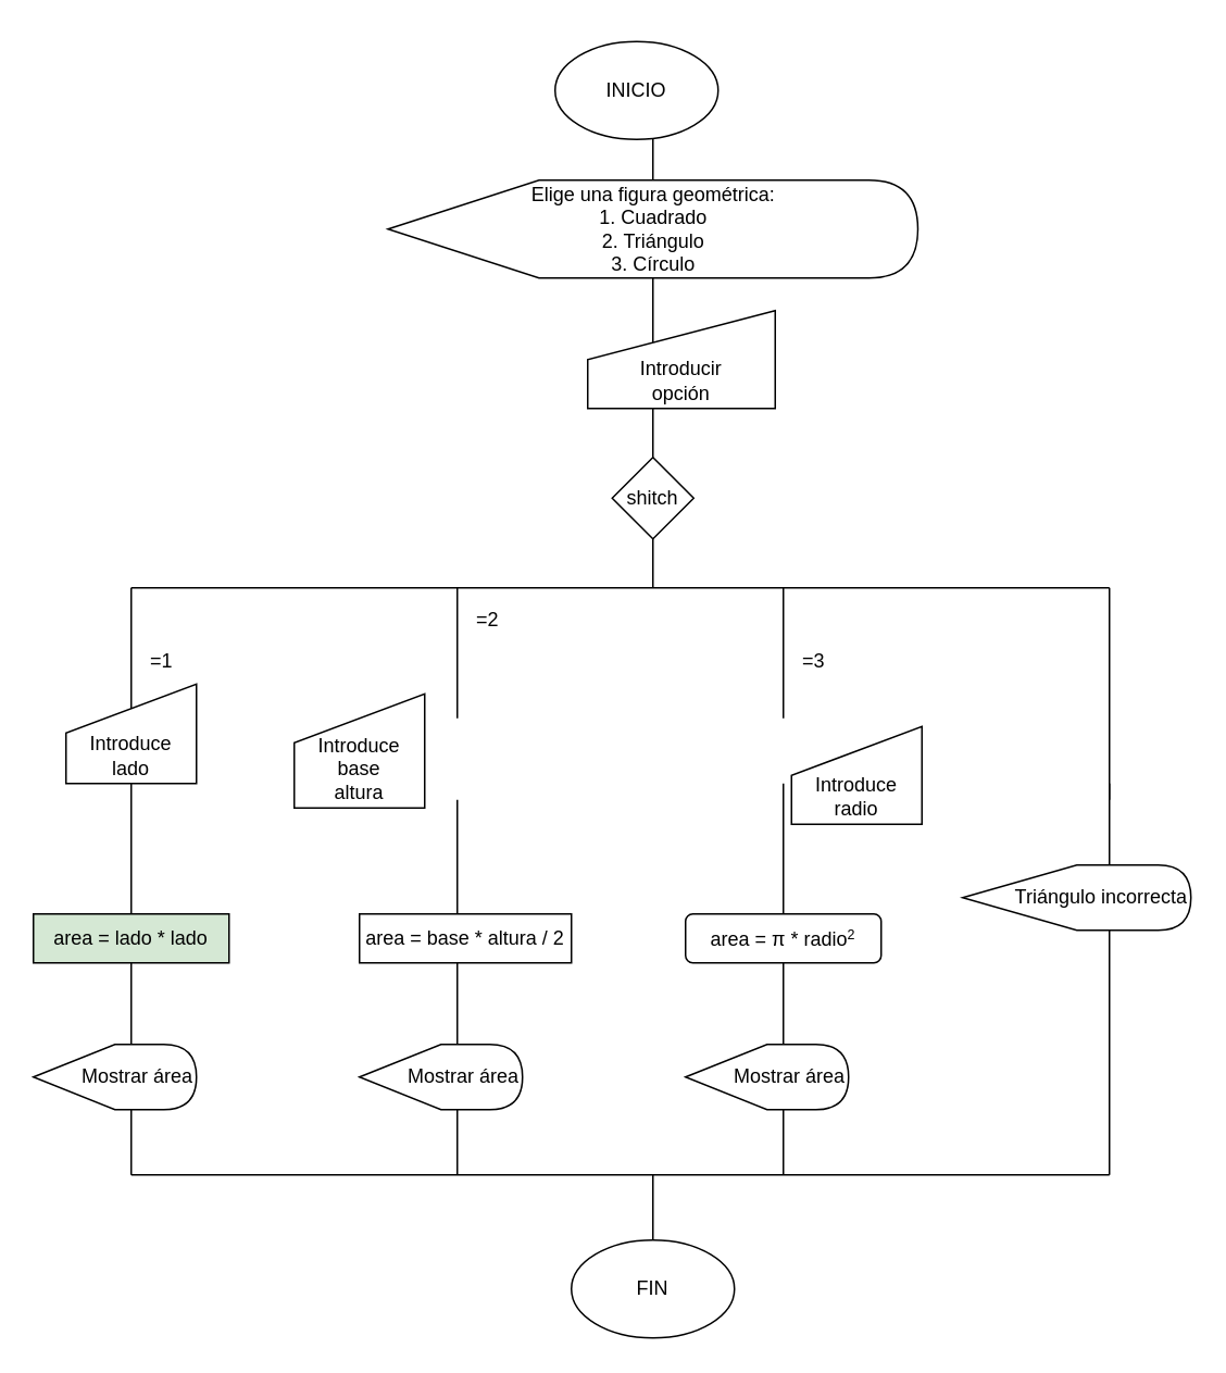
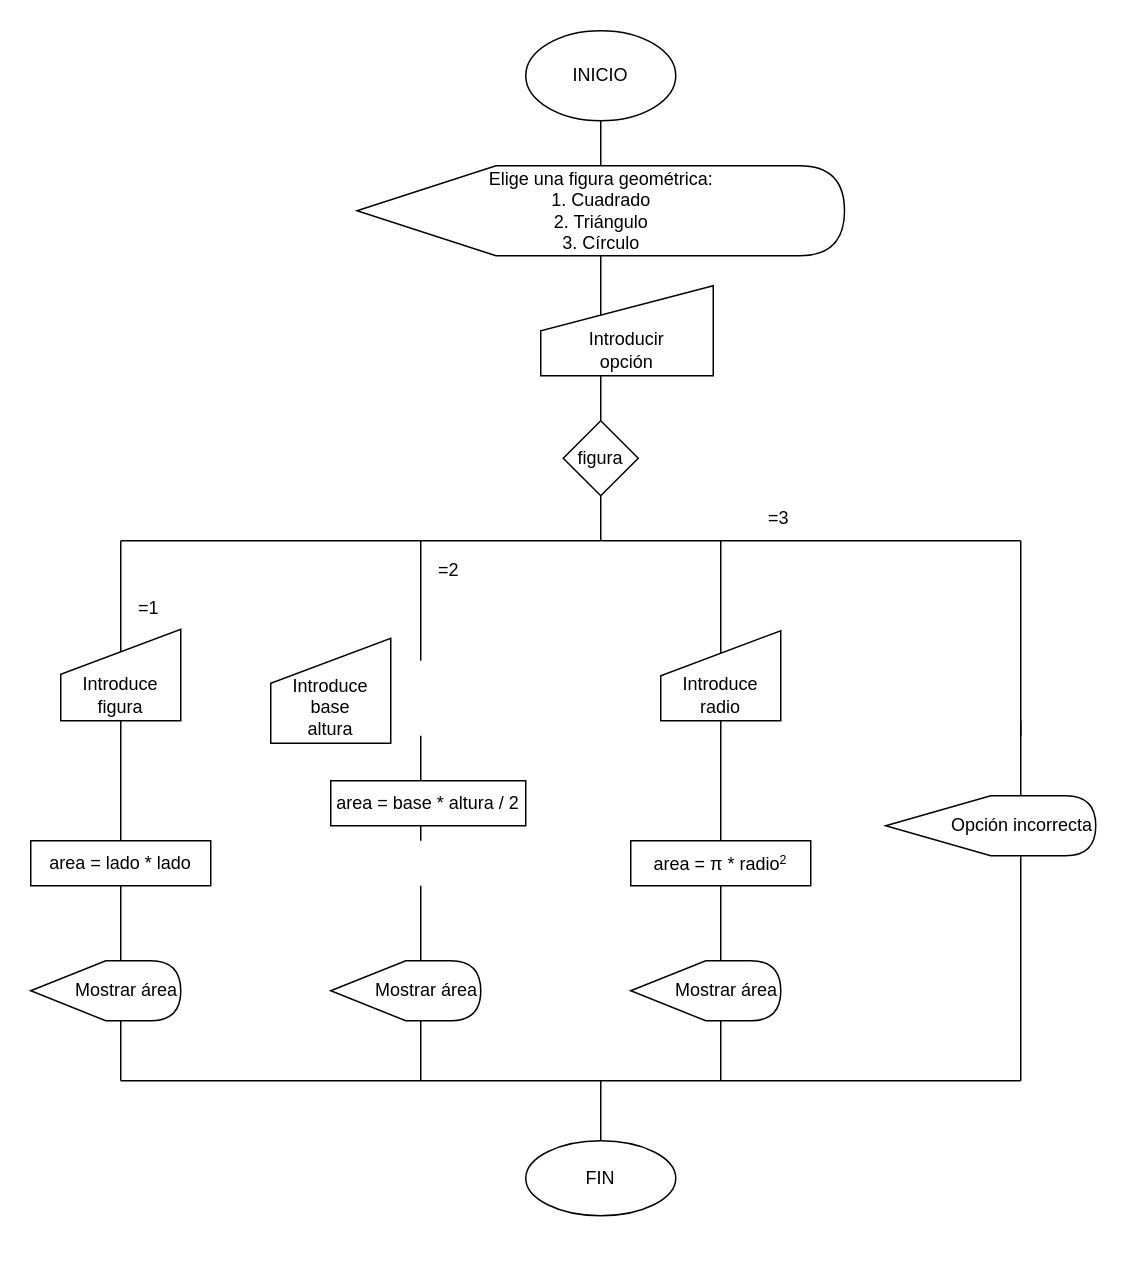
- <mxCell id="23" value="INICIO" style="strokeWidth=1;html=1;shape=mxgraph.flowchart.start_1;whiteSpace=wrap;rounded=0;" vertex="1" parent="2"><mxGeometry x="320" y="5" width="100" height="60" as="geometry" /></mxCell>
+ <mxCell id="23" value="INICIO" style="strokeWidth=1;html=1;shape=mxgraph.flowchart.start_1;whiteSpace=wrap;rounded=0;" vertex="1" parent="2"><mxGeometry x="330" width="100" height="60" as="geometry" /></mxCell>
- <mxCell id="6" value="shitch" style="strokeWidth=1;html=1;shape=mxgraph.flowchart.decision;whiteSpace=wrap;rounded=0;" vertex="1" parent="2"><mxGeometry x="355" y="260" width="50" height="50" as="geometry" /></mxCell>
+ <mxCell id="6" value="figura" style="strokeWidth=1;html=1;shape=mxgraph.flowchart.decision;whiteSpace=wrap;rounded=0;" vertex="1" parent="2"><mxGeometry x="355" y="260" width="50" height="50" as="geometry" /></mxCell>
- <mxCell id="15" value="=3" style="text;html=1;strokeColor=none;fillColor=none;align=left;verticalAlign=middle;whiteSpace=wrap;rounded=0;strokeWidth=1;" vertex="1" parent="2"><mxGeometry x="470" y="370" width="60" height="30" as="geometry" /></mxCell>
+ <mxCell id="15" value="=3" style="text;html=1;strokeColor=none;fillColor=none;align=left;verticalAlign=middle;whiteSpace=wrap;rounded=0;strokeWidth=1;" vertex="1" parent="2"><mxGeometry x="490" y="310" width="60" height="30" as="geometry" /></mxCell>
- <mxCell id="16" value="Introduce&lt;br&gt;lado" style="shape=manualInput;whiteSpace=wrap;html=1;rounded=0;strokeWidth=1;verticalAlign=bottom;" vertex="1" parent="2"><mxGeometry x="20" y="399" width="80" height="61" as="geometry" /></mxCell>
+ <mxCell id="16" value="Introduce&lt;br&gt;figura" style="shape=manualInput;whiteSpace=wrap;html=1;rounded=0;strokeWidth=1;verticalAlign=bottom;" vertex="1" parent="2"><mxGeometry x="20" y="399" width="80" height="61" as="geometry" /></mxCell>
- <mxCell id="18" value="Introduce&lt;br&gt;radio" style="shape=manualInput;whiteSpace=wrap;html=1;rounded=0;strokeWidth=1;verticalAlign=bottom;" vertex="1" parent="2"><mxGeometry x="465" y="425" width="80" height="60" as="geometry" /></mxCell>
+ <mxCell id="18" value="Introduce&lt;br&gt;radio" style="shape=manualInput;whiteSpace=wrap;html=1;rounded=0;strokeWidth=1;verticalAlign=bottom;" vertex="1" parent="2"><mxGeometry x="420" y="400" width="80" height="60" as="geometry" /></mxCell>
- <mxCell id="39" value="Triángulo incorrecta" style="shape=display;whiteSpace=wrap;html=1;rounded=0;strokeWidth=1;size=0.5;align=right;" vertex="1" parent="2"><mxGeometry x="570" y="510" width="140" height="40" as="geometry" /></mxCell>
+ <mxCell id="39" value="Opción incorrecta" style="shape=display;whiteSpace=wrap;html=1;rounded=0;strokeWidth=1;size=0.5;align=right;" vertex="1" parent="2"><mxGeometry x="570" y="510" width="140" height="40" as="geometry" /></mxCell>
- <mxCell id="26" value="area = lado * lado" style="rounded=0;whiteSpace=wrap;html=1;strokeWidth=1;fillColor=#d5e8d4;" vertex="1" parent="2"><mxGeometry y="540" width="120" height="30" as="geometry" /></mxCell>
+ <mxCell id="26" value="area = lado * lado" style="rounded=0;whiteSpace=wrap;html=1;strokeWidth=1;" vertex="1" parent="2"><mxGeometry y="540" width="120" height="30" as="geometry" /></mxCell>
- <mxCell id="25" value="area = base * altura / 2" style="rounded=0;whiteSpace=wrap;html=1;strokeWidth=1;" vertex="1" parent="2"><mxGeometry x="200" y="540" width="130" height="30" as="geometry" /></mxCell>
+ <mxCell id="25" value="area = base * altura / 2" style="rounded=0;whiteSpace=wrap;html=1;strokeWidth=1;" vertex="1" parent="2"><mxGeometry x="200" y="500" width="130" height="30" as="geometry" /></mxCell>
- <mxCell id="24" value="area =&amp;nbsp;&lt;span style=&quot;background-color: initial;&quot;&gt;π * radio&lt;span style=&quot;font-size: 10px;&quot;&gt;&lt;sup&gt;2&lt;/sup&gt;&lt;/span&gt;&lt;/span&gt;" style="whiteSpace=wrap;html=1;strokeWidth=1;rounded=1;" vertex="1" parent="2"><mxGeometry x="400" y="540" width="120" height="30" as="geometry" /></mxCell>
+ <mxCell id="24" value="area =&amp;nbsp;&lt;span style=&quot;background-color: initial;&quot;&gt;π * radio&lt;span style=&quot;font-size: 10px;&quot;&gt;&lt;sup&gt;2&lt;/sup&gt;&lt;/span&gt;&lt;/span&gt;" style="rounded=0;whiteSpace=wrap;html=1;strokeWidth=1;" vertex="1" parent="2"><mxGeometry x="400" y="540" width="120" height="30" as="geometry" /></mxCell>
- <mxCell id="36" value="FIN" style="strokeWidth=1;html=1;shape=mxgraph.flowchart.start_1;whiteSpace=wrap;rounded=0;fontFamily=Helvetica;" vertex="1" parent="2"><mxGeometry x="330" y="740" width="100" height="60" as="geometry" /></mxCell>
+ <mxCell id="36" value="FIN" style="strokeWidth=1;html=1;shape=mxgraph.flowchart.start_1;whiteSpace=wrap;rounded=0;fontFamily=Helvetica;" vertex="1" parent="2"><mxGeometry x="330" y="740" width="100" height="50" as="geometry" /></mxCell>
